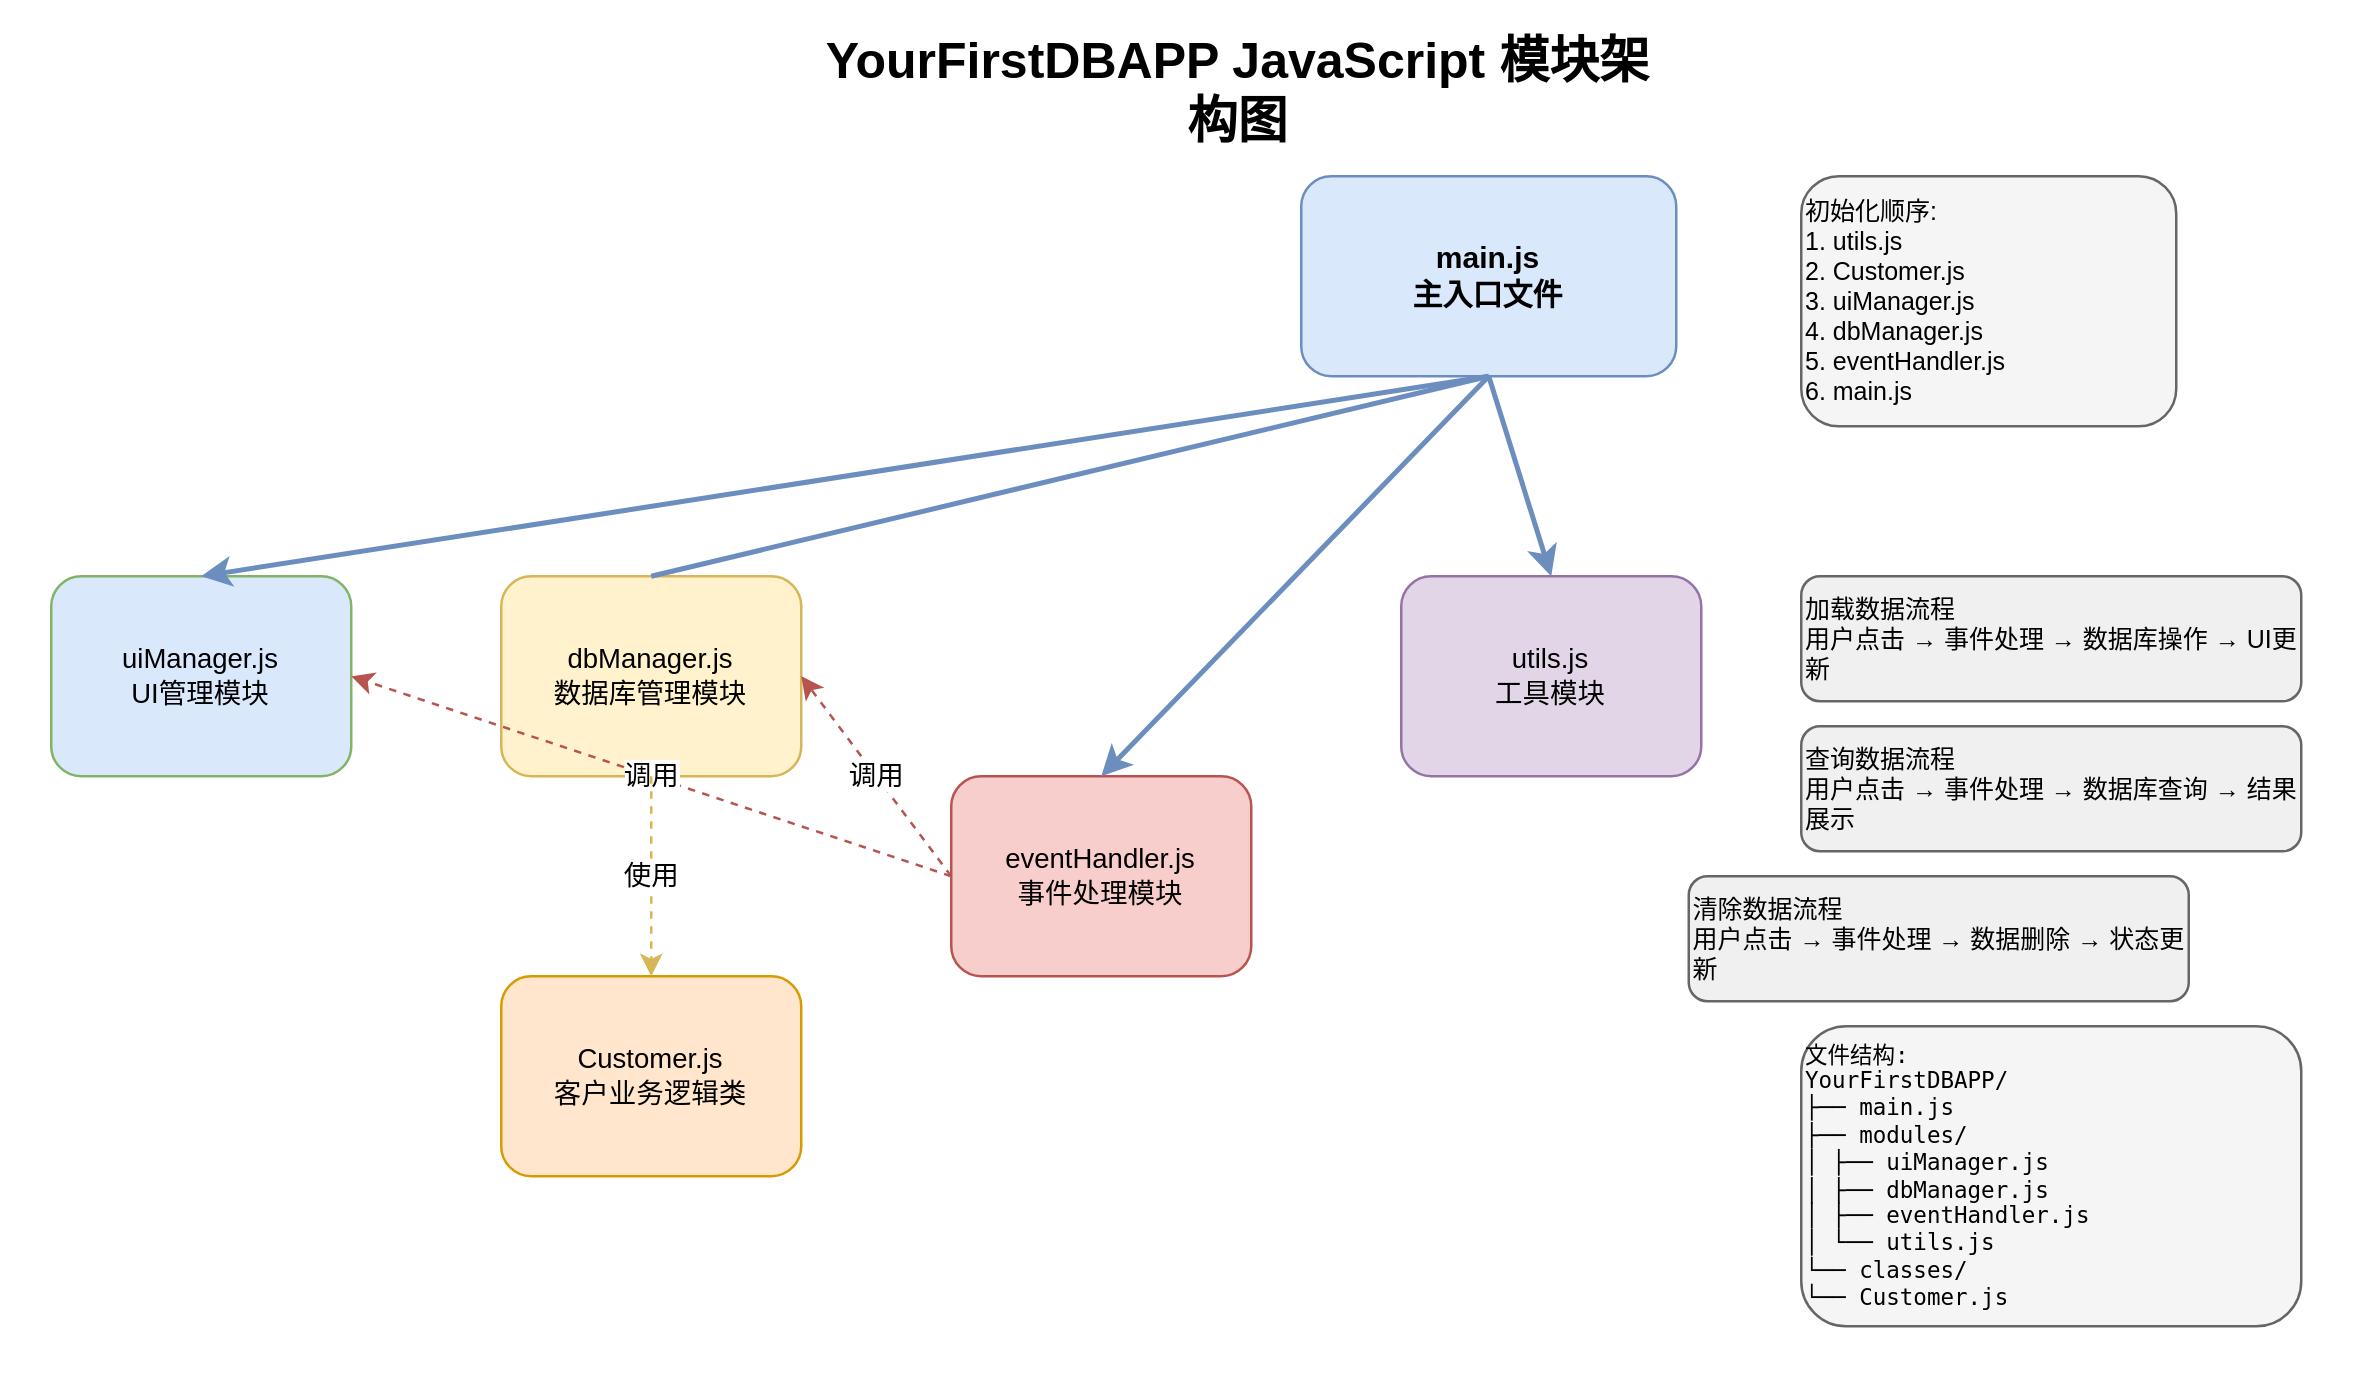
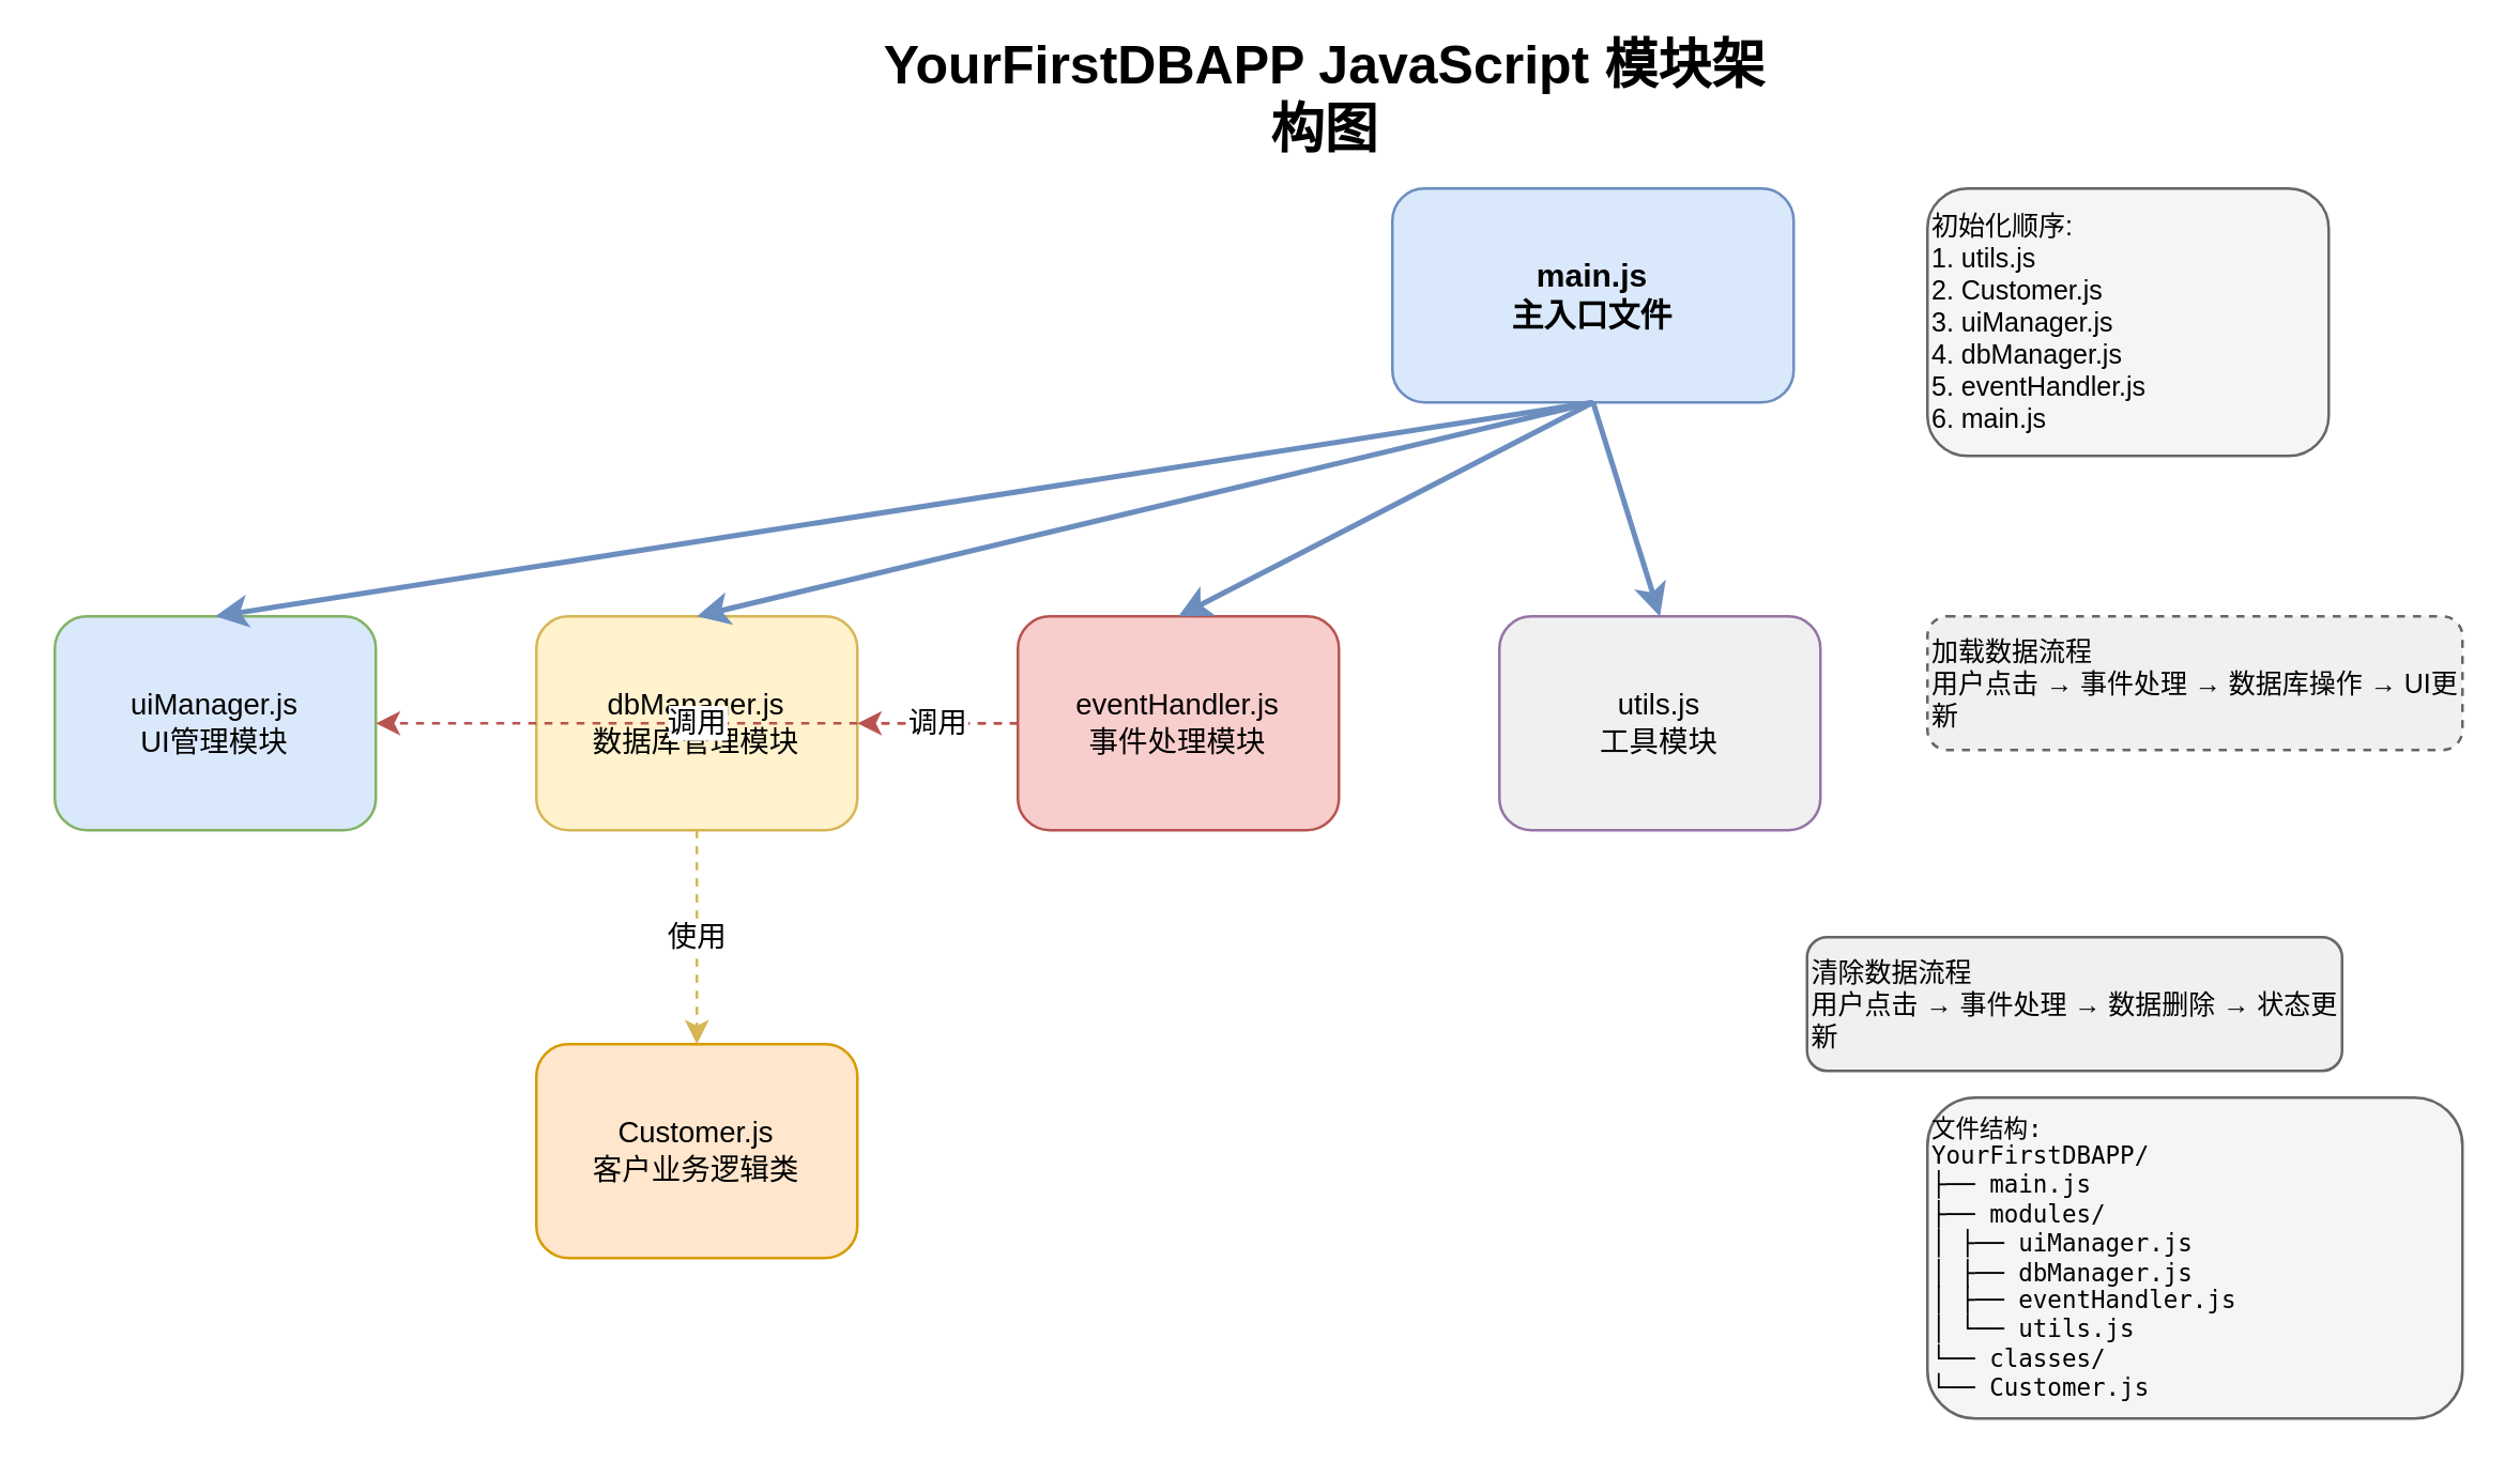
- <mxCell id="10" value="" style="endArrow=none;html=1;rounded=0;exitX=0.5;exitY=1;exitDx=0;exitDy=0;entryX=0.5;entryY=0;entryDx=0;entryDy=0;strokeWidth=2;strokeColor=#6c8ebf;" edge="1" parent="1" source="3" target="5"><mxGeometry width="50" height="50" relative="1" as="geometry"><mxPoint x="495" y="150" as="sourcePoint" /><mxPoint x="260" y="230" as="targetPoint" /></mxGeometry></mxCell>
+ <mxCell id="10" value="" style="endArrow=classic;html=1;rounded=0;exitX=0.5;exitY=1;exitDx=0;exitDy=0;entryX=0.5;entryY=0;entryDx=0;entryDy=0;strokeWidth=2;strokeColor=#6c8ebf;" edge="1" parent="1" source="3" target="5"><mxGeometry width="50" height="50" relative="1" as="geometry"><mxPoint x="495" y="150" as="sourcePoint" /><mxPoint x="260" y="230" as="targetPoint" /></mxGeometry></mxCell>
- <mxCell id="16" value="加载数据流程&#10;用户点击 → 事件处理 → 数据库操作 → UI更新" style="rounded=1;whiteSpace=wrap;html=1;fillColor=#f0f0f0;strokeColor=#666666;fontSize=10;align=left;" vertex="1" parent="1"><mxGeometry x="720" y="230" width="200" height="50" as="geometry" /></mxCell>
+ <mxCell id="16" value="加载数据流程&#10;用户点击 → 事件处理 → 数据库操作 → UI更新" style="rounded=1;whiteSpace=wrap;html=1;fillColor=#f0f0f0;strokeColor=#666666;fontSize=10;align=left;dashed=1;" vertex="1" parent="1"><mxGeometry x="720" y="230" width="200" height="50" as="geometry" /></mxCell>
- <mxCell id="7" value="utils.js&#10;工具模块" style="rounded=1;whiteSpace=wrap;html=1;fillColor=#e1d5e7;strokeColor=#9673a6;fontSize=11;align=center;" vertex="1" parent="1"><mxGeometry x="560" y="230" width="120" height="80" as="geometry" /></mxCell>
+ <mxCell id="7" value="utils.js&#10;工具模块" style="rounded=1;whiteSpace=wrap;html=1;fillColor=#f0f0f0;strokeColor=#9673a6;fontSize=11;align=center;" vertex="1" parent="1"><mxGeometry x="560" y="230" width="120" height="80" as="geometry" /></mxCell>
- <mxCell id="17" value="查询数据流程&#10;用户点击 → 事件处理 → 数据库查询 → 结果展示" style="rounded=1;whiteSpace=wrap;html=1;fillColor=#f0f0f0;strokeColor=#666666;fontSize=10;align=left;" vertex="1" parent="1"><mxGeometry x="720" y="290" width="200" height="50" as="geometry" /></mxCell>
- <mxCell id="6" value="eventHandler.js&#10;事件处理模块" style="rounded=1;whiteSpace=wrap;html=1;fillColor=#f8cecc;strokeColor=#b85450;fontSize=11;align=center;" vertex="1" parent="1"><mxGeometry x="380" y="310" width="120" height="80" as="geometry" /></mxCell>
+ <mxCell id="6" value="eventHandler.js&#10;事件处理模块" style="rounded=1;whiteSpace=wrap;html=1;fillColor=#f8cecc;strokeColor=#b85450;fontSize=11;align=center;" vertex="1" parent="1"><mxGeometry x="380" y="230" width="120" height="80" as="geometry" /></mxCell>
